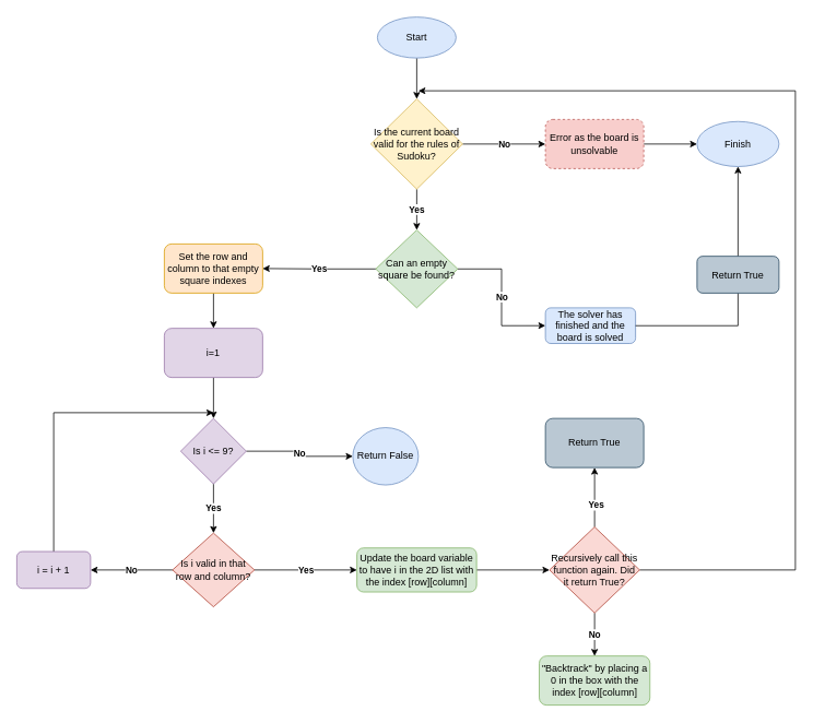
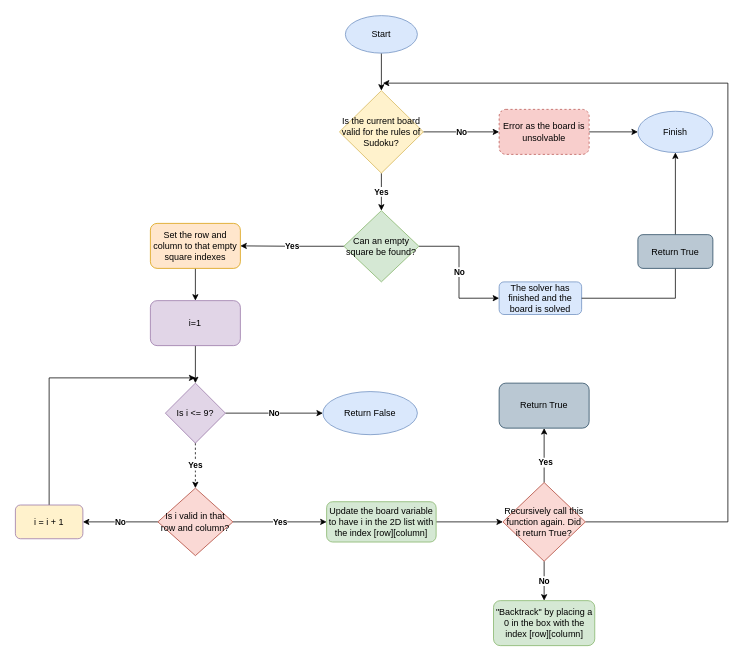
- <mxCell id="21" value="Return False" style="ellipse;whiteSpace=wrap;html=1;fillColor=#dae8fc;strokeColor=#6c8ebf;" parent="1" vertex="1"><mxGeometry x="430" y="521.25" width="80" height="70" as="geometry" /></mxCell>
+ <mxCell id="21" value="Return False" style="ellipse;whiteSpace=wrap;html=1;fillColor=#dae8fc;strokeColor=#6c8ebf;" parent="1" vertex="1"><mxGeometry x="430" y="521.25" width="126" height="57.5" as="geometry" /></mxCell>
- <mxCell id="19" value="&lt;b&gt;Yes&lt;/b&gt;" style="edgeStyle=orthogonalEdgeStyle;rounded=0;orthogonalLoop=1;jettySize=auto;html=1;entryX=0.5;entryY=0;entryDx=0;entryDy=0;" parent="1" source="20" target="24" edge="1"><mxGeometry relative="1" as="geometry" /></mxCell>
+ <mxCell id="19" value="&lt;b&gt;Yes&lt;/b&gt;" style="edgeStyle=orthogonalEdgeStyle;rounded=0;orthogonalLoop=1;jettySize=auto;html=1;entryX=0.5;entryY=0;entryDx=0;entryDy=0;dashed=1;" parent="1" source="20" target="24" edge="1"><mxGeometry relative="1" as="geometry" /></mxCell>
- <mxCell id="26" value="i = i + 1" style="rounded=1;whiteSpace=wrap;html=1;fillColor=#e1d5e7;strokeColor=#9673a6;" parent="1" vertex="1"><mxGeometry x="20" y="672.5" width="90" height="45" as="geometry" /></mxCell>
+ <mxCell id="26" value="i = i + 1" style="rounded=1;whiteSpace=wrap;html=1;fillColor=#fff2cc;strokeColor=#9673a6;" parent="1" vertex="1"><mxGeometry x="20" y="672.5" width="90" height="45" as="geometry" /></mxCell>
